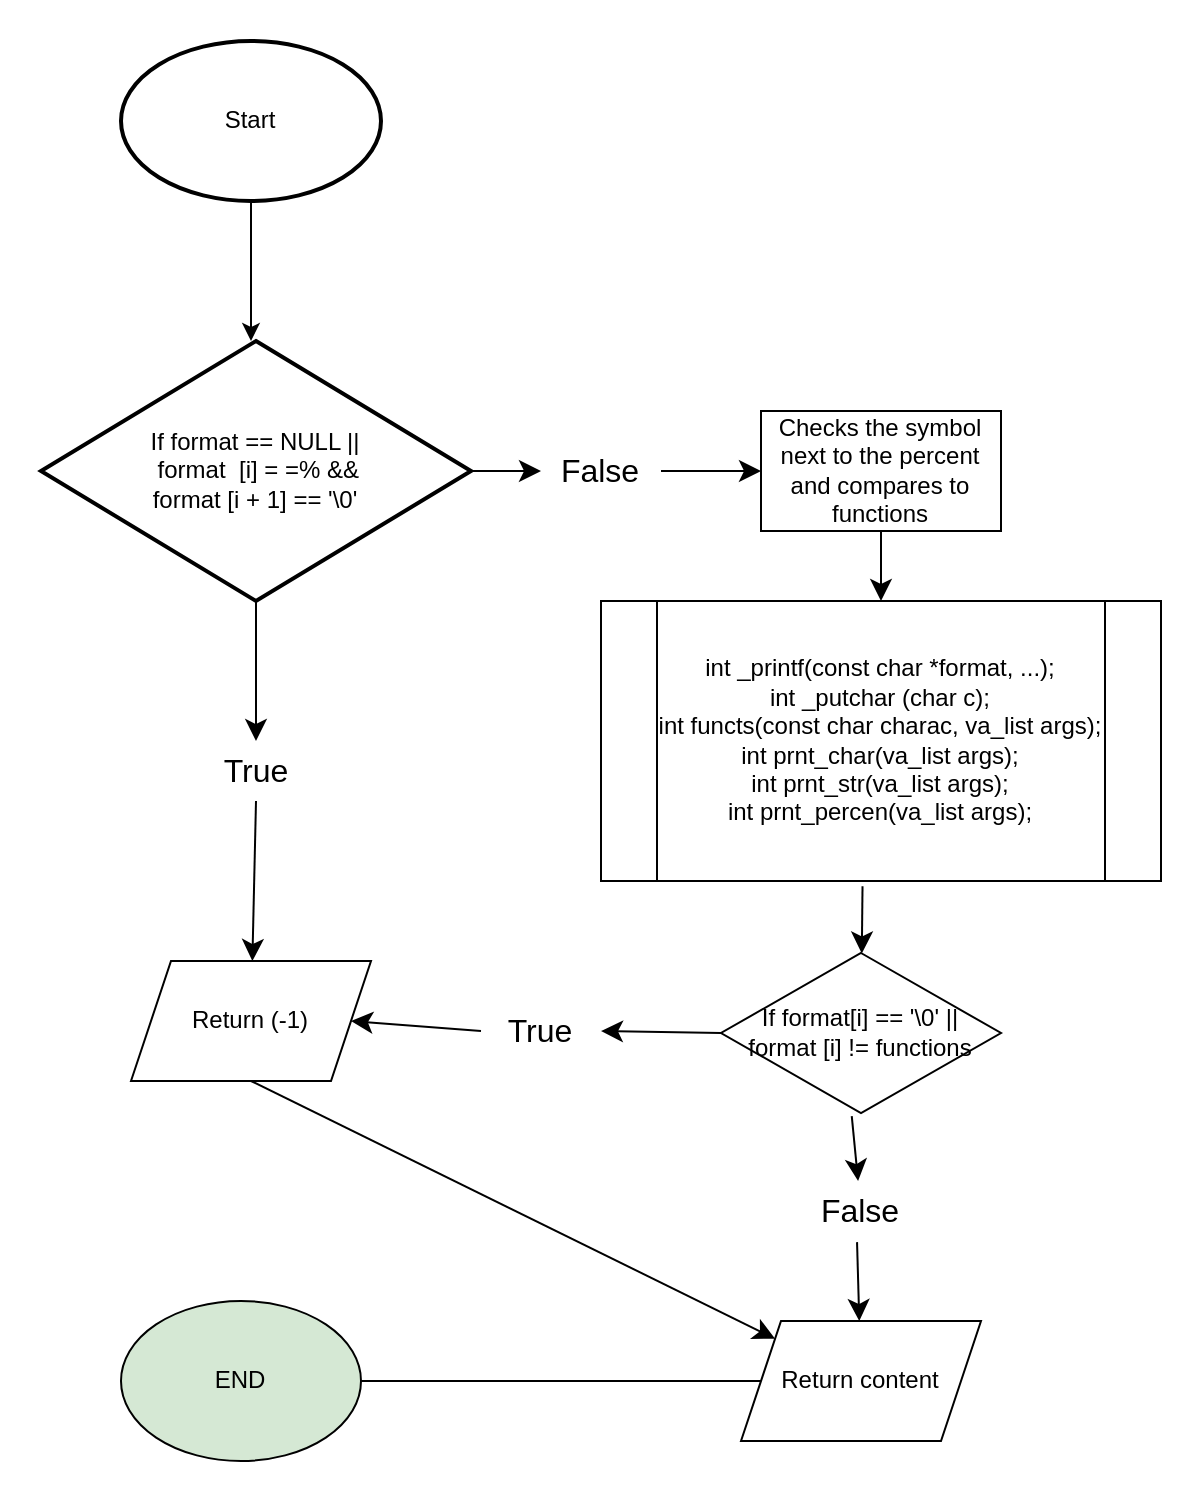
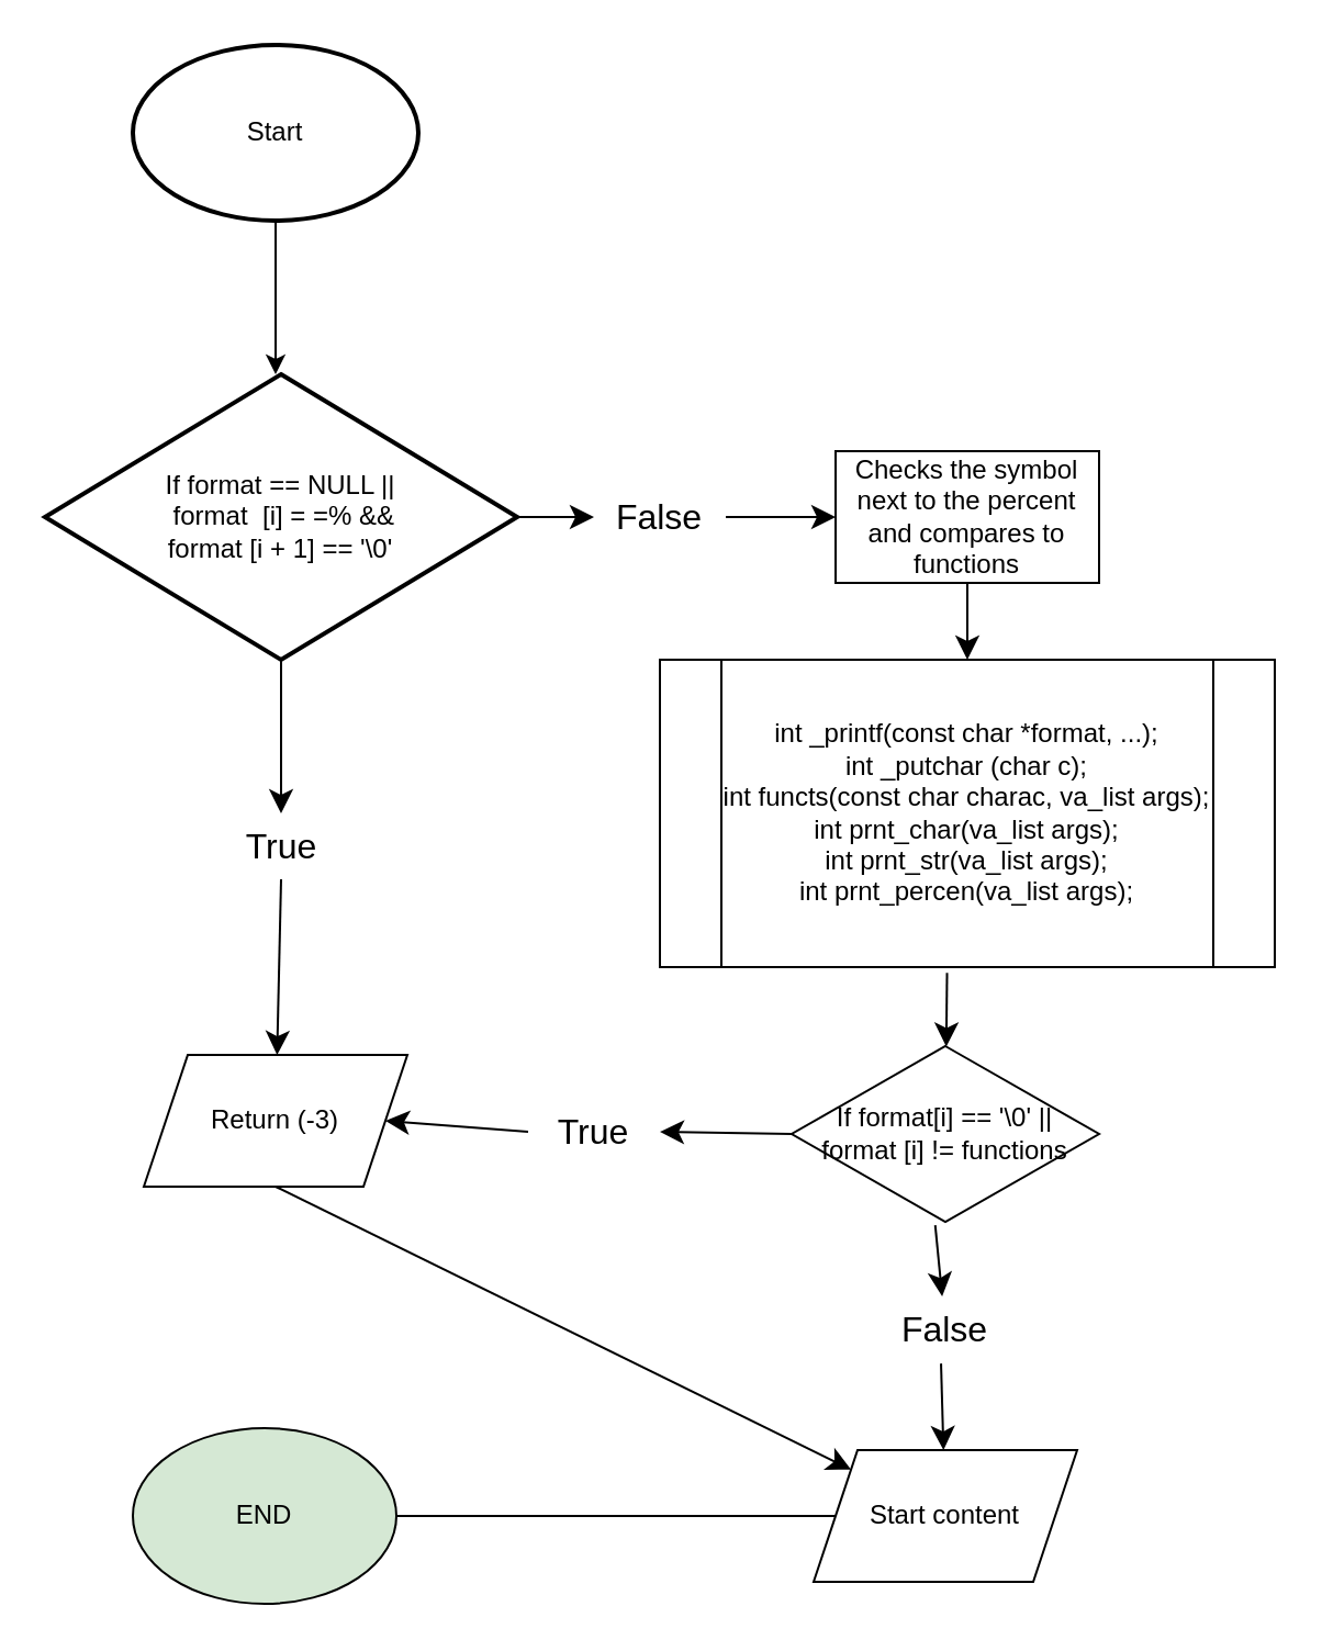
- <mxCell id="6" value="Return (-1)" style="rounded=0;whiteSpace=wrap;html=1;shape=parallelogram;perimeter=parallelogramPerimeter;fixedSize=1;" vertex="1" parent="1"><mxGeometry x="65" y="480" width="120" height="60" as="geometry" /></mxCell>
+ <mxCell id="6" value="Return (-3)" style="rounded=0;whiteSpace=wrap;html=1;shape=parallelogram;perimeter=parallelogramPerimeter;fixedSize=1;" vertex="1" parent="1"><mxGeometry x="65" y="480" width="120" height="60" as="geometry" /></mxCell>
- <mxCell id="18" value="Return content" style="shape=parallelogram;perimeter=parallelogramPerimeter;whiteSpace=wrap;html=1;fixedSize=1;" vertex="1" parent="1"><mxGeometry x="370" y="660" width="120" height="60" as="geometry" /></mxCell>
+ <mxCell id="18" value="Start content" style="shape=parallelogram;perimeter=parallelogramPerimeter;whiteSpace=wrap;html=1;fixedSize=1;" vertex="1" parent="1"><mxGeometry x="370" y="660" width="120" height="60" as="geometry" /></mxCell>
